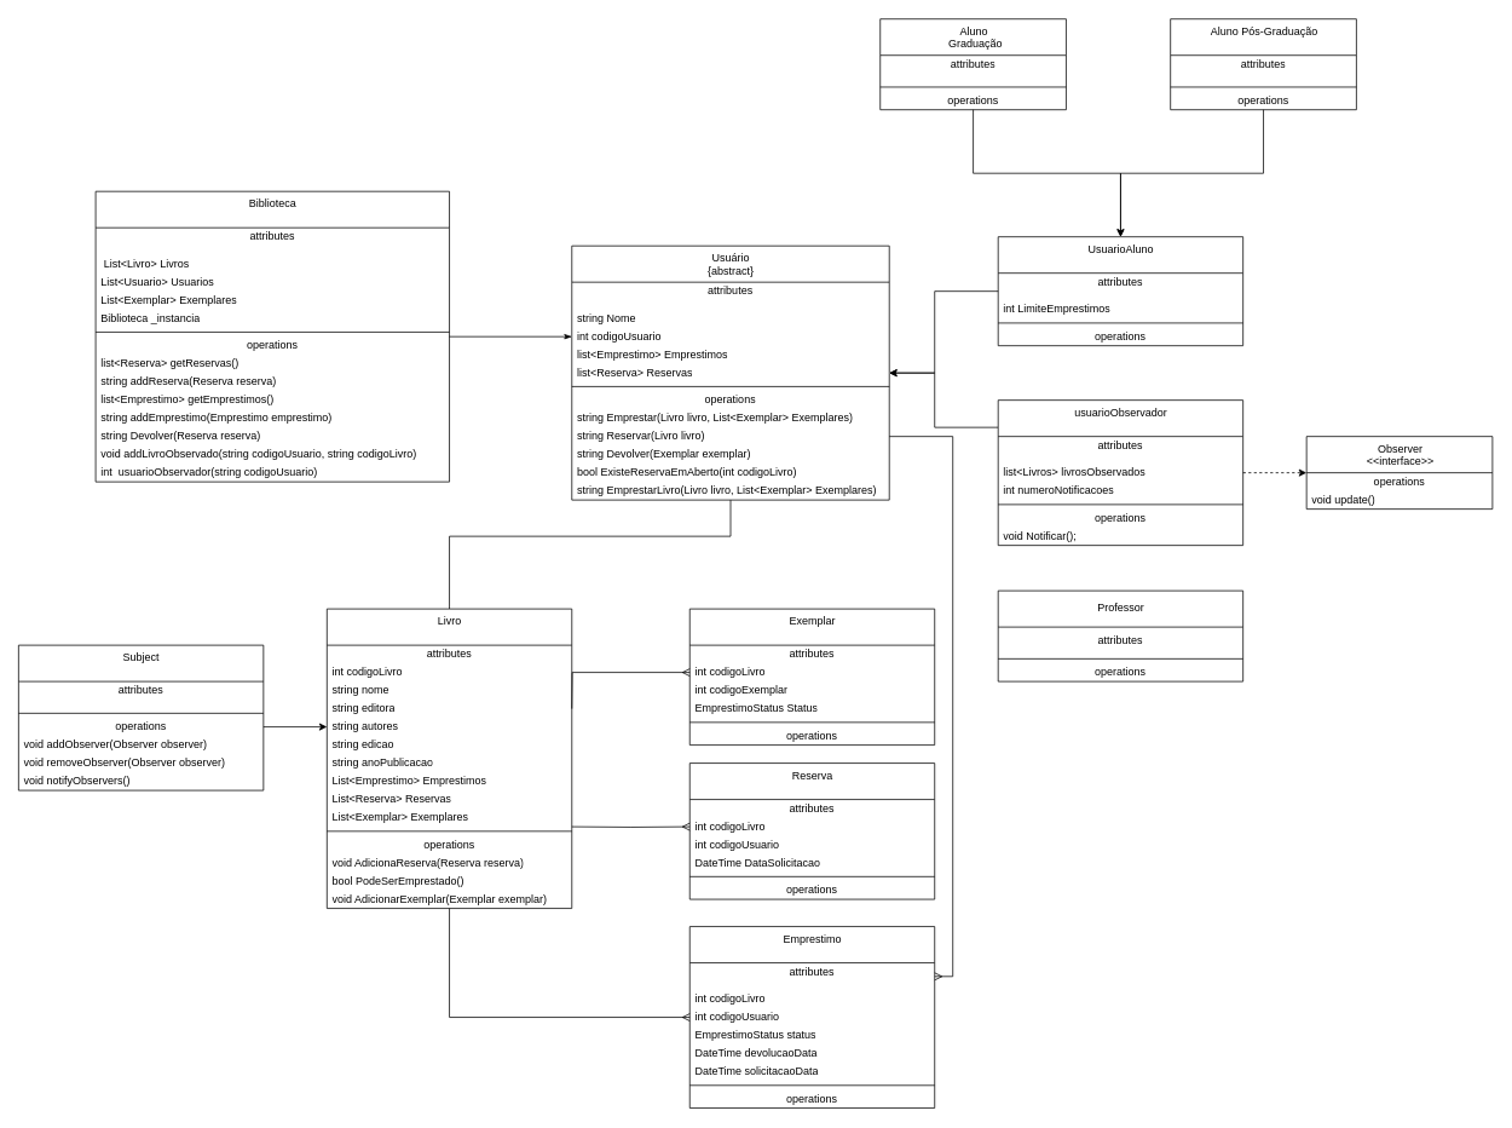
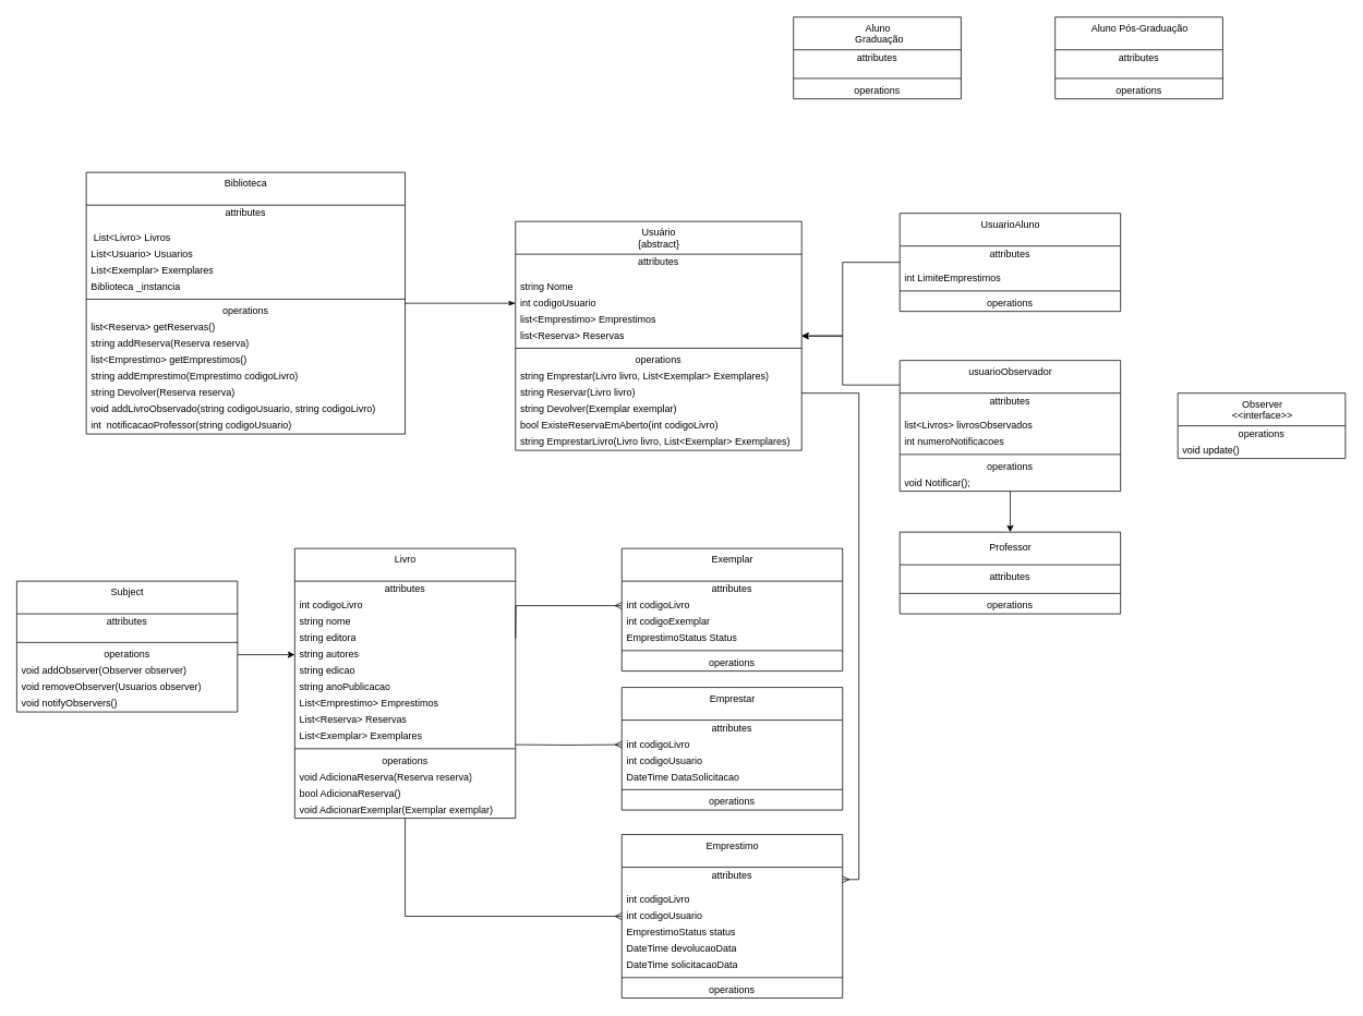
- <mxCell id="16" style="edgeStyle=orthogonalEdgeStyle;rounded=0;orthogonalLoop=1;jettySize=auto;html=1;entryX=0.5;entryY=0;entryDx=0;entryDy=0;" edge="1" parent="1" source="17" target="102"><mxGeometry relative="1" as="geometry" /></mxCell>
- <mxCell id="31" style="edgeStyle=orthogonalEdgeStyle;rounded=0;orthogonalLoop=1;jettySize=auto;html=1;entryX=0.5;entryY=0;entryDx=0;entryDy=0;" edge="1" parent="1" source="32" target="102"><mxGeometry relative="1" as="geometry" /></mxCell>
- <mxCell id="97" value="string addEmprestimo(Emprestimo emprestimo)" style="text;html=1;strokeColor=none;fillColor=none;align=left;verticalAlign=middle;spacingLeft=4;spacingRight=4;overflow=hidden;rotatable=0;points=[[0,0.5],[1,0.5]];portConstraint=eastwest;" parent="86" vertex="1"><mxGeometry y="240" width="390" height="20" as="geometry" /></mxCell>
+ <mxCell id="97" value="string addEmprestimo(Emprestimo codigoLivro)" style="text;html=1;strokeColor=none;fillColor=none;align=left;verticalAlign=middle;spacingLeft=4;spacingRight=4;overflow=hidden;rotatable=0;points=[[0,0.5],[1,0.5]];portConstraint=eastwest;" parent="86" vertex="1"><mxGeometry y="240" width="390" height="20" as="geometry" /></mxCell>
- <mxCell id="100" value="int&amp;nbsp; usuarioObservador(string codigoUsuario)" style="text;html=1;strokeColor=none;fillColor=none;align=left;verticalAlign=middle;spacingLeft=4;spacingRight=4;overflow=hidden;rotatable=0;points=[[0,0.5],[1,0.5]];portConstraint=eastwest;" parent="86" vertex="1"><mxGeometry y="300" width="390" height="20" as="geometry" /></mxCell>
+ <mxCell id="100" value="int&amp;nbsp; notificacaoProfessor(string codigoUsuario)" style="text;html=1;strokeColor=none;fillColor=none;align=left;verticalAlign=middle;spacingLeft=4;spacingRight=4;overflow=hidden;rotatable=0;points=[[0,0.5],[1,0.5]];portConstraint=eastwest;" parent="86" vertex="1"><mxGeometry y="300" width="390" height="20" as="geometry" /></mxCell>
- <mxCell id="23" style="edgeStyle=orthogonalEdgeStyle;rounded=0;orthogonalLoop=1;jettySize=auto;html=1;dashed=1;" edge="1" parent="1" source="24" target="36"><mxGeometry relative="1" as="geometry" /></mxCell>
- <mxCell id="2" style="edgeStyle=orthogonalEdgeStyle;rounded=0;orthogonalLoop=1;jettySize=auto;html=1;entryX=0.5;entryY=0;entryDx=0;entryDy=0;startArrow=none;startFill=0;endArrow=none;endFill=0;" edge="1" parent="1" source="3" target="51"><mxGeometry relative="1" as="geometry"><Array as="points"><mxPoint x="805" y="590" /><mxPoint x="495" y="590" /></Array></mxGeometry></mxCell>
+ <mxCell id="22" style="edgeStyle=orthogonalEdgeStyle;rounded=0;orthogonalLoop=1;jettySize=auto;html=1;fontSize=18;" parent="1" source="24" target="39" edge="1"><mxGeometry relative="1" as="geometry" /></mxCell>
- <mxCell id="48" value="void removeObserver(Observer observer)" style="text;html=1;strokeColor=none;fillColor=none;align=left;verticalAlign=middle;spacingLeft=4;spacingRight=4;overflow=hidden;rotatable=0;points=[[0,0.5],[1,0.5]];portConstraint=eastwest;" parent="43" vertex="1"><mxGeometry y="120" width="270" height="20" as="geometry" /></mxCell>
+ <mxCell id="48" value="void removeObserver(Usuarios observer)" style="text;html=1;strokeColor=none;fillColor=none;align=left;verticalAlign=middle;spacingLeft=4;spacingRight=4;overflow=hidden;rotatable=0;points=[[0,0.5],[1,0.5]];portConstraint=eastwest;" parent="43" vertex="1"><mxGeometry y="120" width="270" height="20" as="geometry" /></mxCell>
- <mxCell id="107" value="Reserva" style="swimlane;fontStyle=0;align=center;verticalAlign=top;childLayout=stackLayout;horizontal=1;startSize=40;horizontalStack=0;resizeParent=1;resizeParentMax=0;resizeLast=0;collapsible=0;marginBottom=0;html=1;swimlaneLine=1;strokeColor=default;fillColor=default;" vertex="1" parent="1"><mxGeometry x="760" y="840" width="270" height="150" as="geometry" /></mxCell>
+ <mxCell id="107" value="Emprestar" style="swimlane;fontStyle=0;align=center;verticalAlign=top;childLayout=stackLayout;horizontal=1;startSize=40;horizontalStack=0;resizeParent=1;resizeParentMax=0;resizeLast=0;collapsible=0;marginBottom=0;html=1;swimlaneLine=1;strokeColor=default;fillColor=default;" vertex="1" parent="1"><mxGeometry x="760" y="840" width="270" height="150" as="geometry" /></mxCell>
- <mxCell id="65" value="bool PodeSerEmprestado()" style="text;html=1;strokeColor=none;fillColor=none;align=left;verticalAlign=middle;spacingLeft=4;spacingRight=4;overflow=hidden;rotatable=0;points=[[0,0.5],[1,0.5]];portConstraint=eastwest;" vertex="1" parent="51"><mxGeometry y="290" width="270" height="20" as="geometry" /></mxCell>
+ <mxCell id="65" value="bool AdicionaReserva()" style="text;html=1;strokeColor=none;fillColor=none;align=left;verticalAlign=middle;spacingLeft=4;spacingRight=4;overflow=hidden;rotatable=0;points=[[0,0.5],[1,0.5]];portConstraint=eastwest;" vertex="1" parent="51"><mxGeometry y="290" width="270" height="20" as="geometry" /></mxCell>
